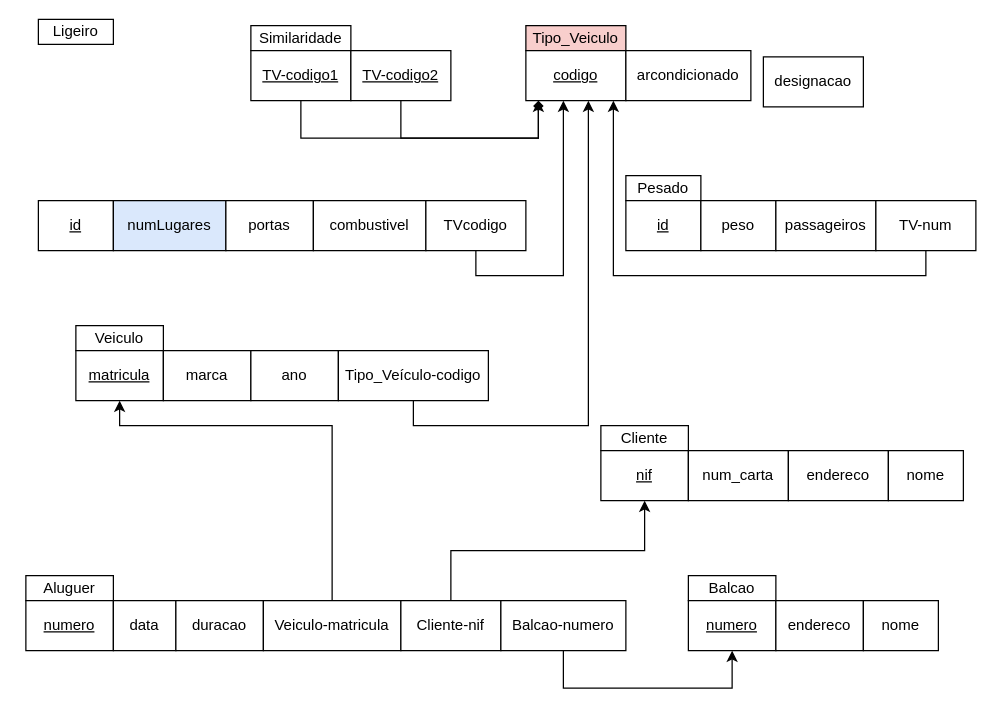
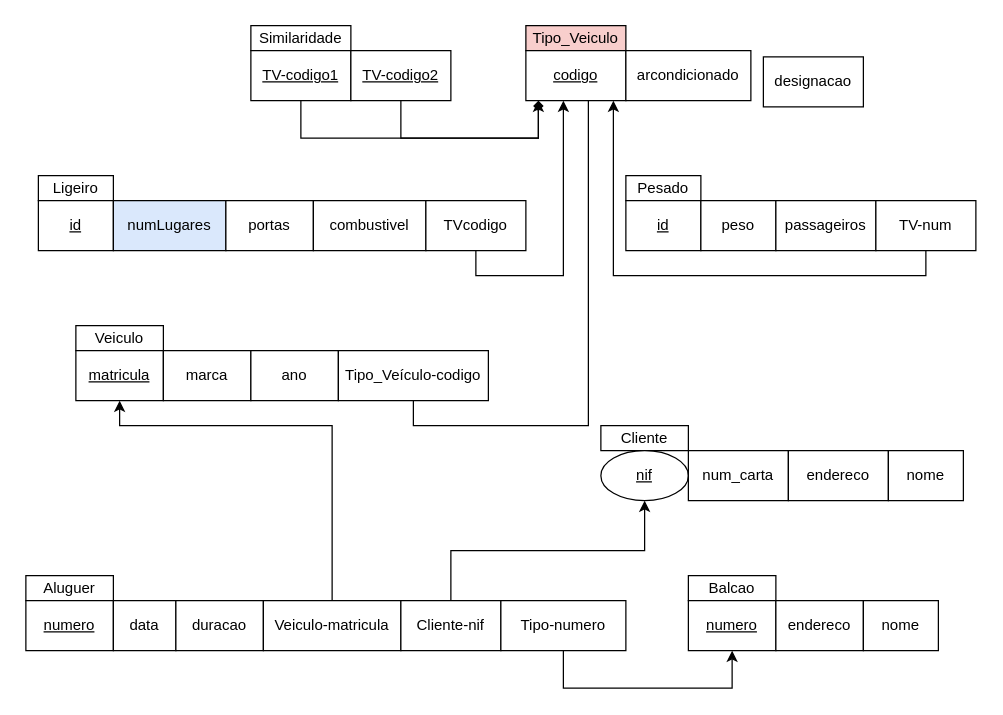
- <mxCell id="31" value="Ligeiro" style="rounded=0;whiteSpace=wrap;html=1;" parent="1" vertex="1"><mxGeometry x="30" y="15" width="60" height="20" as="geometry" /></mxCell>
+ <mxCell id="31" value="Ligeiro" style="rounded=0;whiteSpace=wrap;html=1;" parent="1" vertex="1"><mxGeometry x="30" y="140" width="60" height="20" as="geometry" /></mxCell>
- <mxCell id="7" style="edgeStyle=orthogonalEdgeStyle;rounded=0;orthogonalLoop=1;jettySize=auto;html=1;" edge="1" parent="1" source="8" target="13"><mxGeometry relative="1" as="geometry"><Array as="points"><mxPoint x="330" y="340" /><mxPoint x="470" y="340" /></Array></mxGeometry></mxCell>
+ <mxCell id="7" style="edgeStyle=orthogonalEdgeStyle;rounded=0;orthogonalLoop=1;jettySize=auto;html=1;endArrow=none;" edge="1" parent="1" source="8" target="13"><mxGeometry relative="1" as="geometry"><Array as="points"><mxPoint x="330" y="340" /><mxPoint x="470" y="340" /></Array></mxGeometry></mxCell>
- <mxCell id="45" value="nif" style="rounded=0;whiteSpace=wrap;html=1;fontStyle=4" parent="1" vertex="1"><mxGeometry x="480" y="360" width="70" height="40" as="geometry" /></mxCell>
+ <mxCell id="45" value="nif" style="ellipse;whiteSpace=wrap;html=1;fontStyle=4;" parent="1" vertex="1"><mxGeometry x="480" y="360" width="70" height="40" as="geometry" /></mxCell>
- <mxCell id="22" value="Balcao-numero" style="rounded=0;whiteSpace=wrap;html=1;" parent="1" vertex="1"><mxGeometry x="400" y="480" width="100" height="40" as="geometry" /></mxCell>
+ <mxCell id="22" value="Tipo-numero" style="rounded=0;whiteSpace=wrap;html=1;" parent="1" vertex="1"><mxGeometry x="400" y="480" width="100" height="40" as="geometry" /></mxCell>
